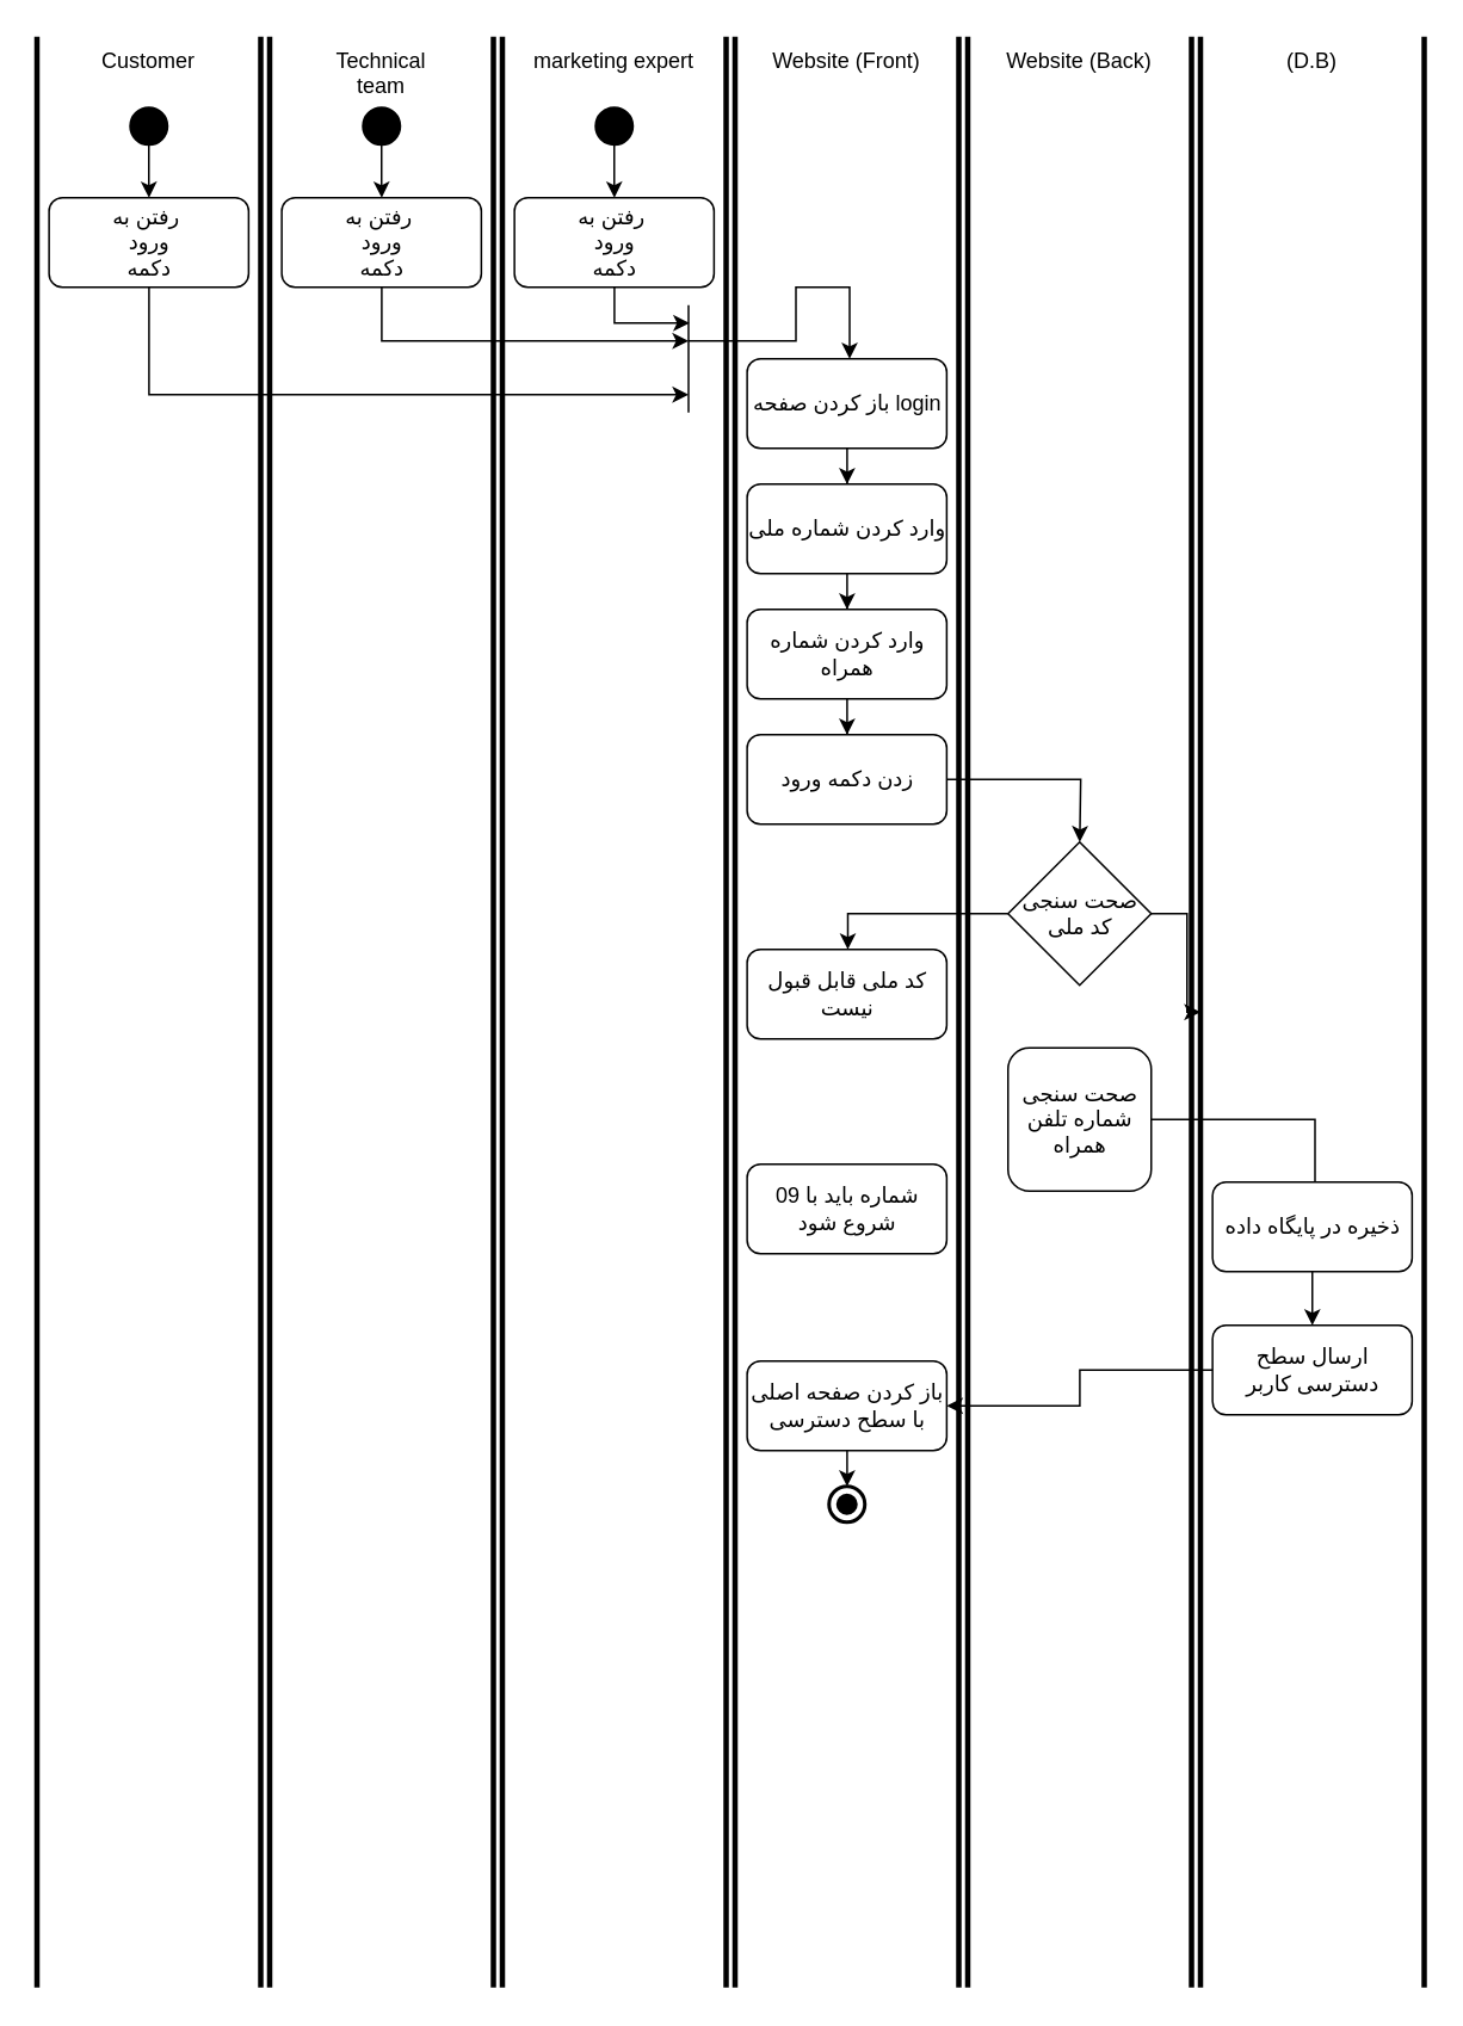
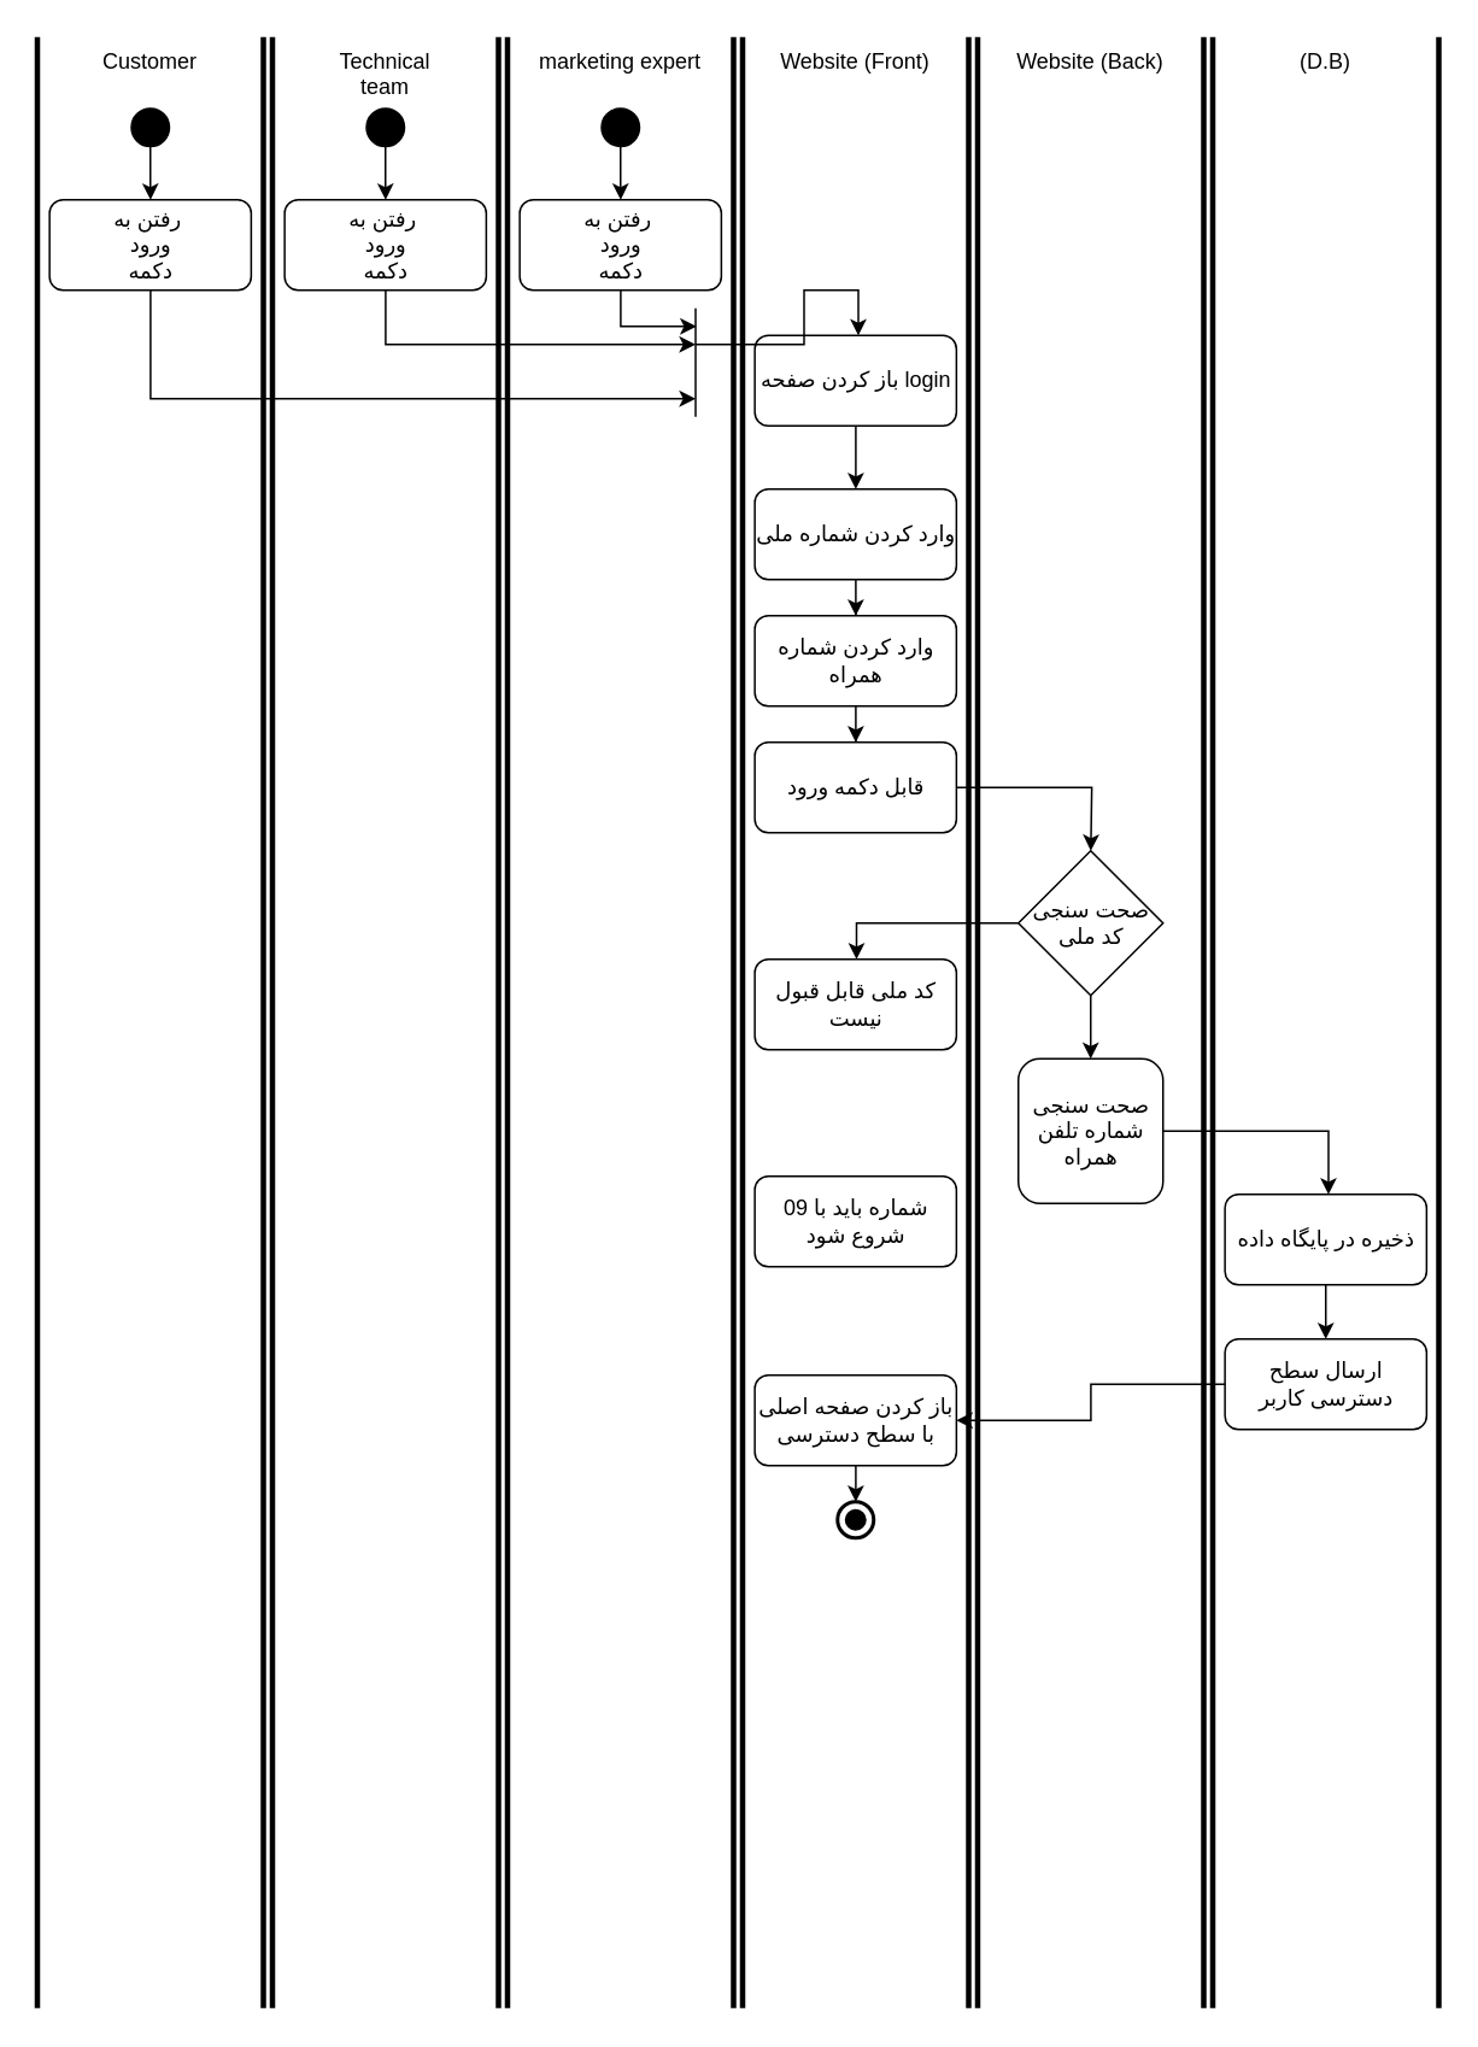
- <mxCell id="21" value="باز کردن صفحه login" style="shape=rect;html=1;rounded=1;whiteSpace=wrap;align=center;" parent="1" vertex="1"><mxGeometry x="416.75" y="200" width="111.5" height="50" as="geometry" /></mxCell>
+ <mxCell id="21" value="باز کردن صفحه login" style="shape=rect;html=1;rounded=1;whiteSpace=wrap;align=center;" parent="1" vertex="1"><mxGeometry x="416.75" y="185" width="111.5" height="50" as="geometry" /></mxCell>
- <mxCell id="29" value="زدن دکمه ورود" style="shape=rect;html=1;rounded=1;whiteSpace=wrap;align=center;" parent="1" vertex="1"><mxGeometry x="416.75" y="410" width="111.5" height="50" as="geometry" /></mxCell>
+ <mxCell id="29" value="قابل دکمه ورود" style="shape=rect;html=1;rounded=1;whiteSpace=wrap;align=center;" parent="1" vertex="1"><mxGeometry x="416.75" y="410" width="111.5" height="50" as="geometry" /></mxCell>
- <mxCell id="31" style="edgeStyle=orthogonalEdgeStyle;rounded=0;orthogonalLoop=1;jettySize=auto;html=1;" parent="1" source="32" target="6" edge="1"><mxGeometry relative="1" as="geometry"><mxPoint x="602.558" y="580" as="targetPoint" /></mxGeometry></mxCell>
+ <mxCell id="31" style="edgeStyle=orthogonalEdgeStyle;rounded=0;orthogonalLoop=1;jettySize=auto;html=1;" parent="1" source="32" target="35" edge="1"><mxGeometry relative="1" as="geometry"><mxPoint x="602.558" y="580" as="targetPoint" /></mxGeometry></mxCell>
- <mxCell id="34" style="edgeStyle=orthogonalEdgeStyle;rounded=0;orthogonalLoop=1;jettySize=auto;html=1;endArrow=none;" parent="1" source="35" target="38" edge="1"><mxGeometry relative="1" as="geometry"><Array as="points"><mxPoint x="734" y="625" /></Array></mxGeometry></mxCell>
+ <mxCell id="34" style="edgeStyle=orthogonalEdgeStyle;rounded=0;orthogonalLoop=1;jettySize=auto;html=1;" parent="1" source="35" target="38" edge="1"><mxGeometry relative="1" as="geometry"><Array as="points"><mxPoint x="734" y="625" /></Array></mxGeometry></mxCell>
